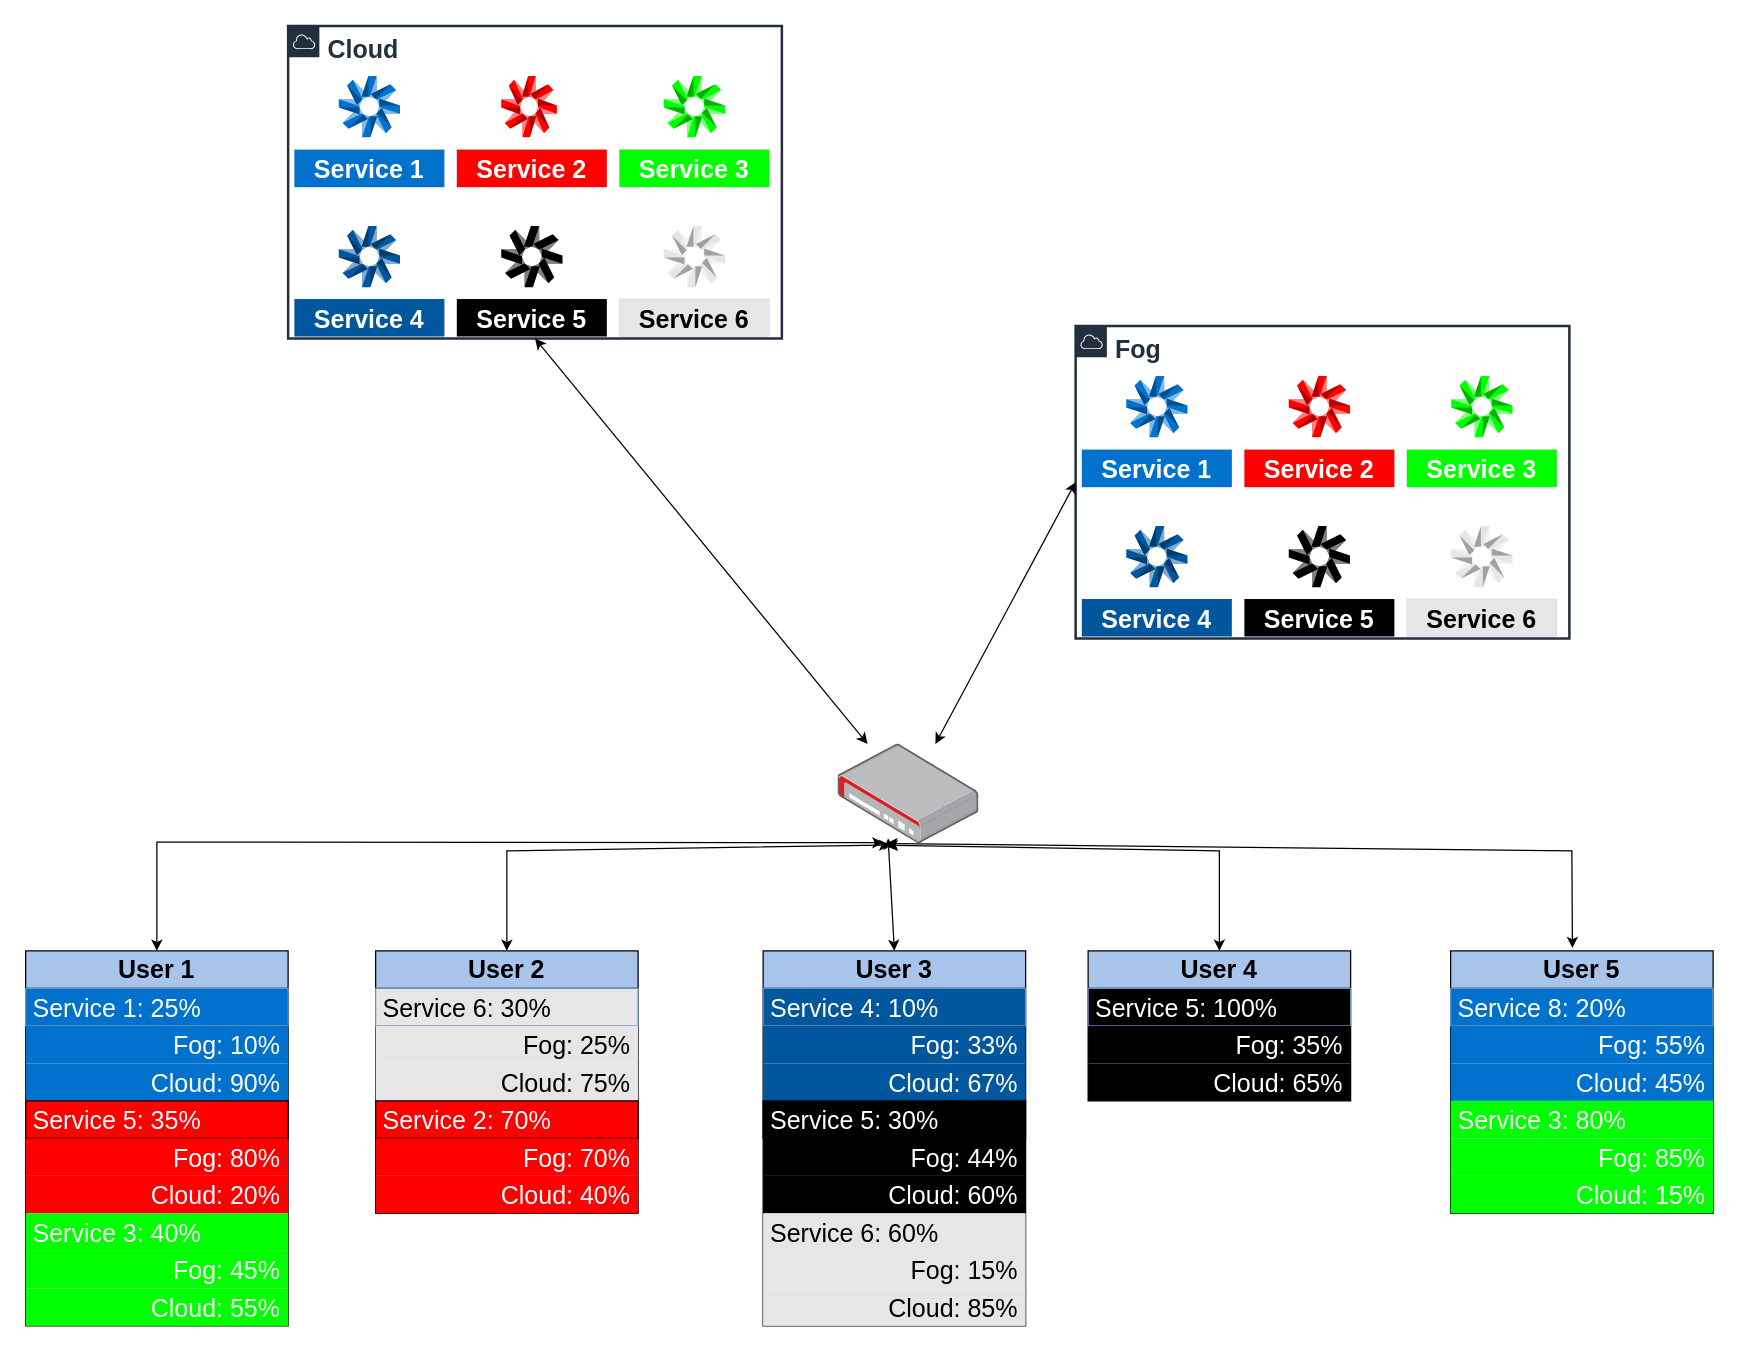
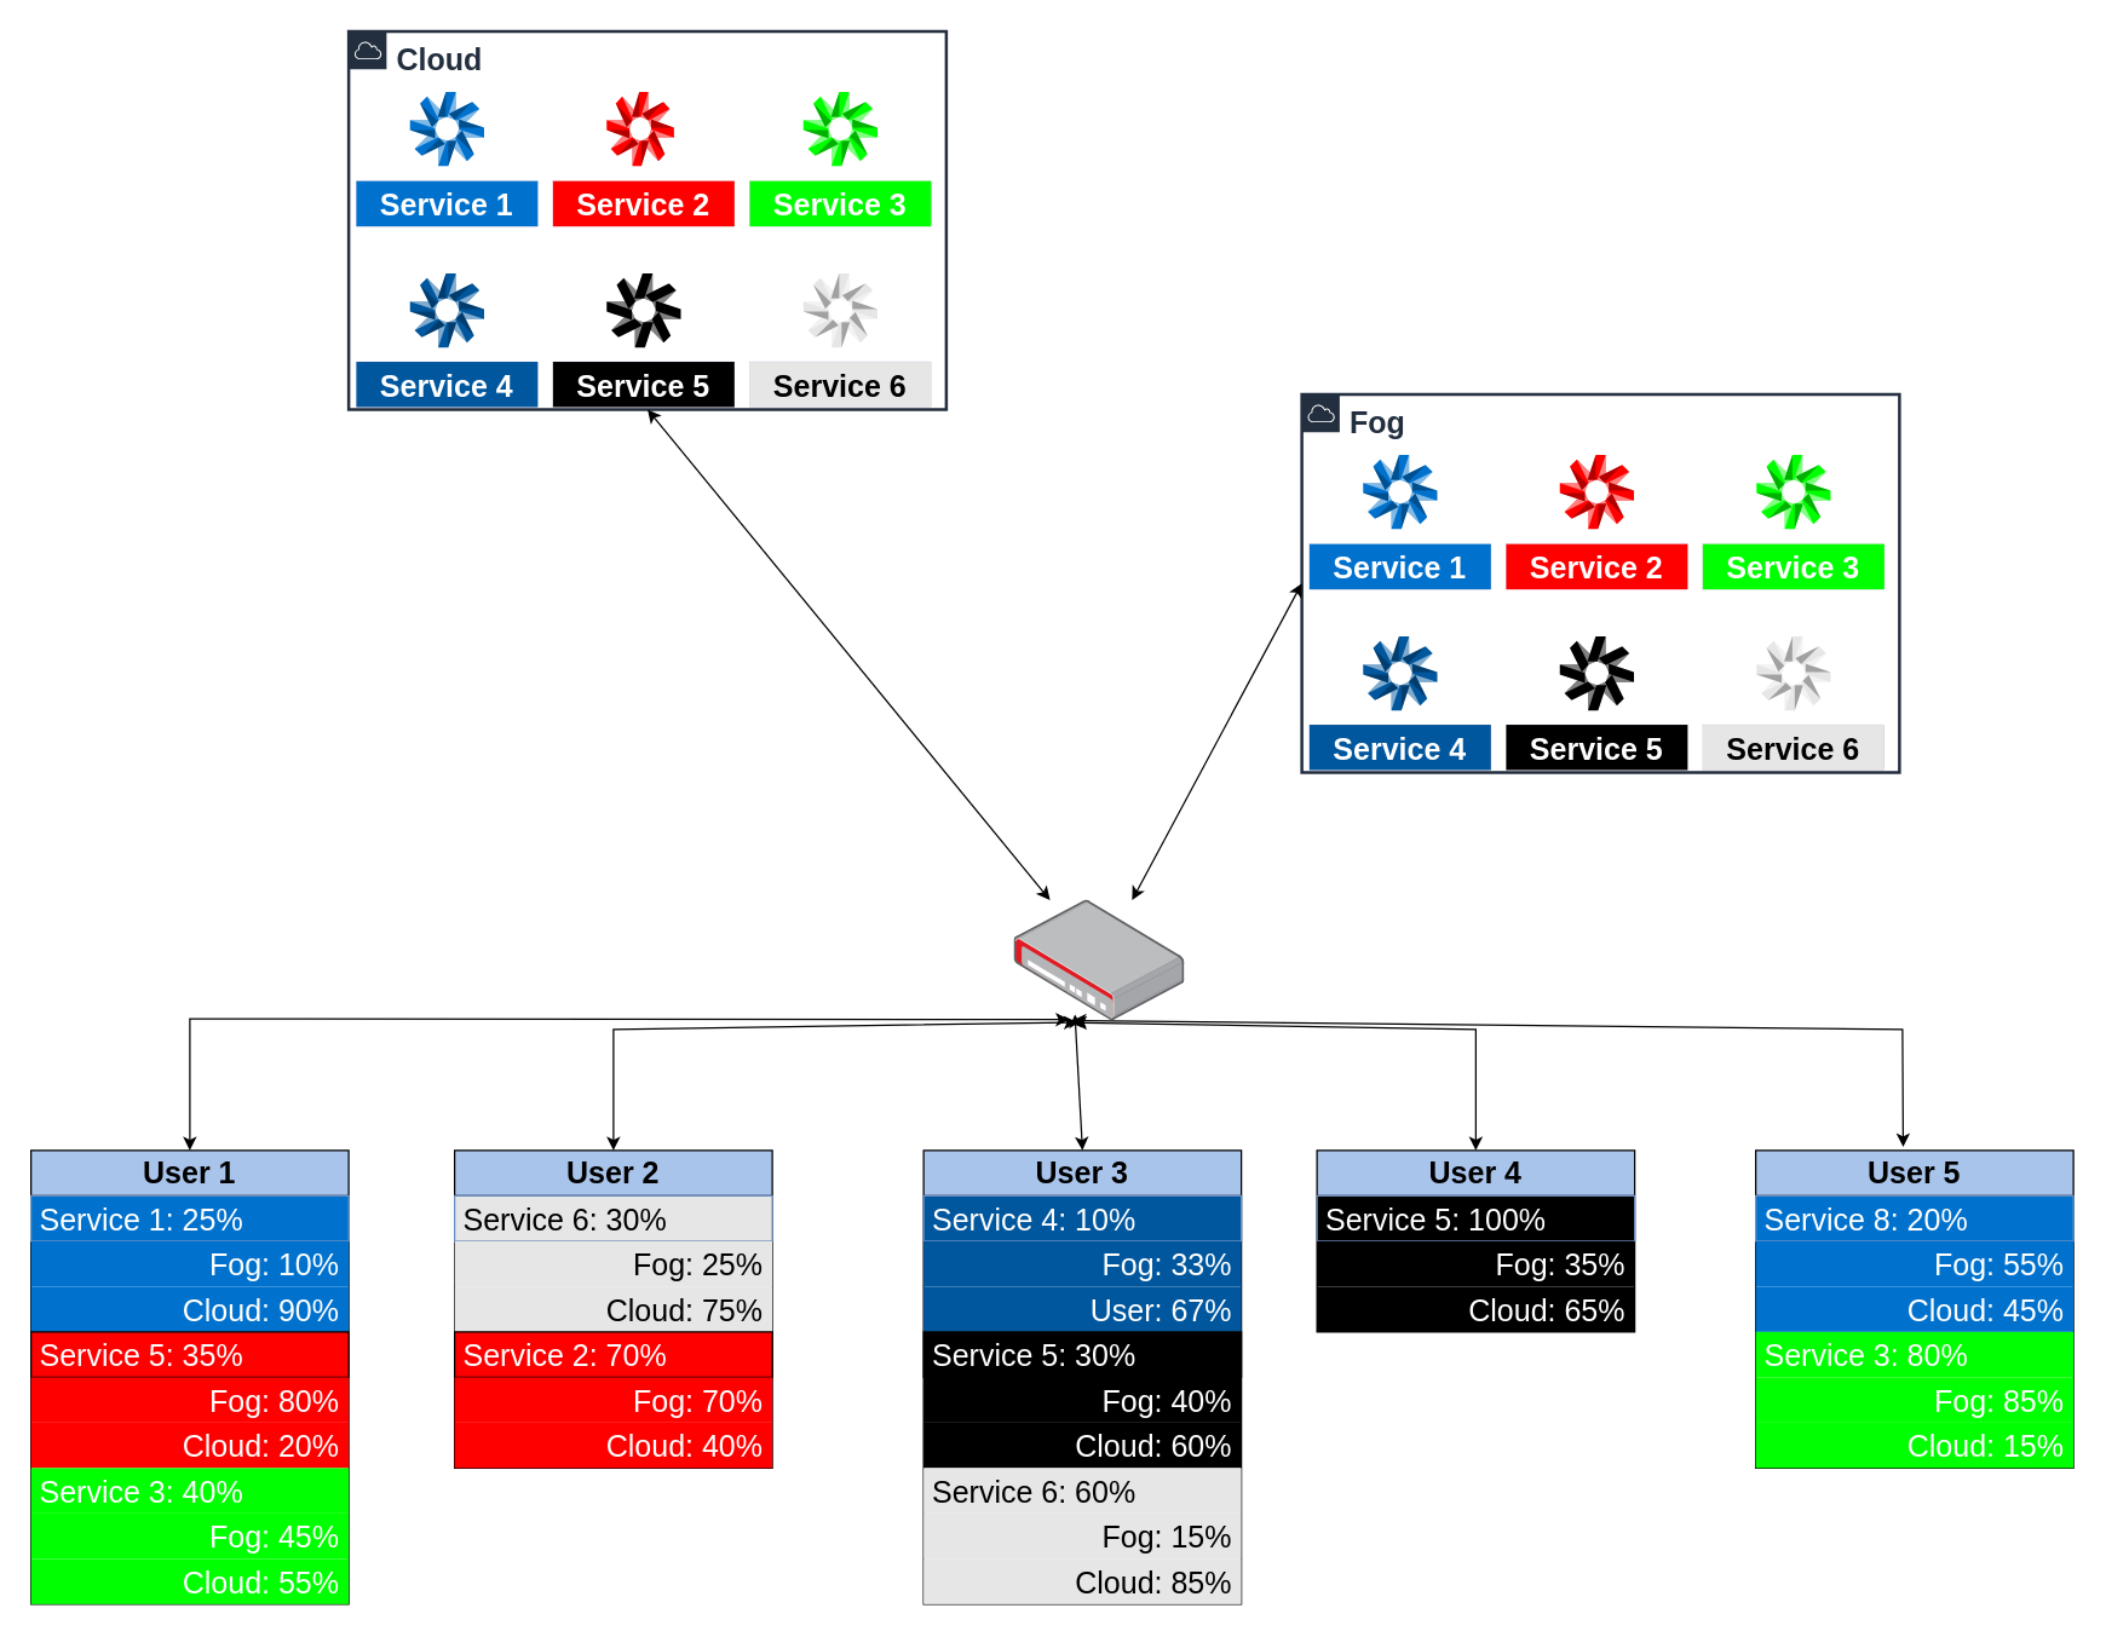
- <mxCell id="51" value="&lt;font style=&quot;font-size: 20px;&quot;&gt;&lt;font color=&quot;#ffffff&quot;&gt;Cloud: 67%&lt;/font&gt;&lt;br&gt;&lt;/font&gt;" style="text;strokeColor=none;fillColor=#00579E;align=right;verticalAlign=middle;spacingLeft=4;spacingRight=4;overflow=hidden;points=[[0,0.5],[1,0.5]];portConstraint=eastwest;rotatable=0;whiteSpace=wrap;html=1;" vertex="1" parent="48"><mxGeometry y="90" width="210" height="30" as="geometry" /></mxCell>
+ <mxCell id="51" value="&lt;font style=&quot;font-size: 20px;&quot;&gt;&lt;font color=&quot;#ffffff&quot;&gt;User: 67%&lt;/font&gt;&lt;br&gt;&lt;/font&gt;" style="text;strokeColor=none;fillColor=#00579E;align=right;verticalAlign=middle;spacingLeft=4;spacingRight=4;overflow=hidden;points=[[0,0.5],[1,0.5]];portConstraint=eastwest;rotatable=0;whiteSpace=wrap;html=1;" vertex="1" parent="48"><mxGeometry y="90" width="210" height="30" as="geometry" /></mxCell>
- <mxCell id="53" value="&lt;font style=&quot;font-size: 20px;&quot;&gt;&lt;font color=&quot;#ffffff&quot;&gt;Fog: 44%&lt;/font&gt;&lt;br&gt;&lt;/font&gt;" style="text;strokeColor=none;fillColor=#000000;align=right;verticalAlign=middle;spacingLeft=4;spacingRight=4;overflow=hidden;points=[[0,0.5],[1,0.5]];portConstraint=eastwest;rotatable=0;whiteSpace=wrap;html=1;" vertex="1" parent="48"><mxGeometry y="150" width="210" height="30" as="geometry" /></mxCell>
+ <mxCell id="53" value="&lt;font style=&quot;font-size: 20px;&quot;&gt;&lt;font color=&quot;#ffffff&quot;&gt;Fog: 40%&lt;/font&gt;&lt;br&gt;&lt;/font&gt;" style="text;strokeColor=none;fillColor=#000000;align=right;verticalAlign=middle;spacingLeft=4;spacingRight=4;overflow=hidden;points=[[0,0.5],[1,0.5]];portConstraint=eastwest;rotatable=0;whiteSpace=wrap;html=1;" vertex="1" parent="48"><mxGeometry y="150" width="210" height="30" as="geometry" /></mxCell>
